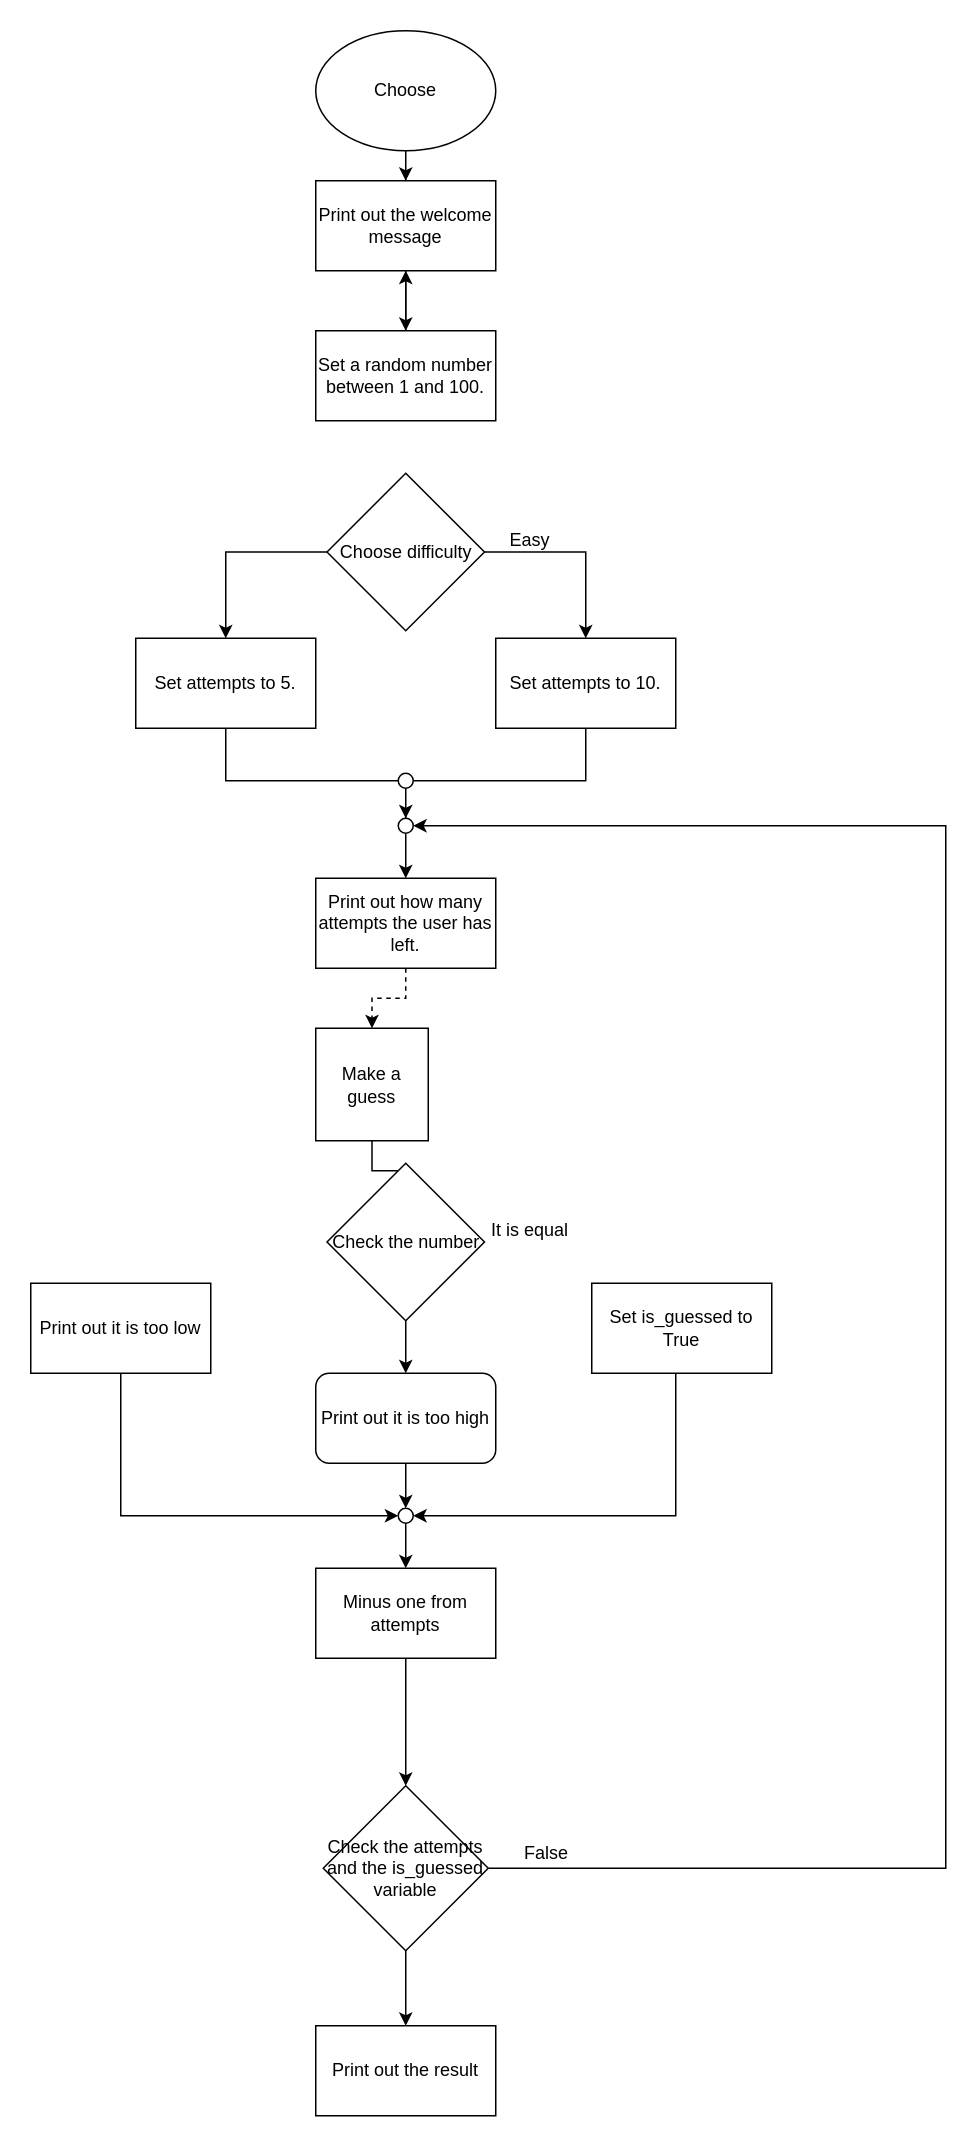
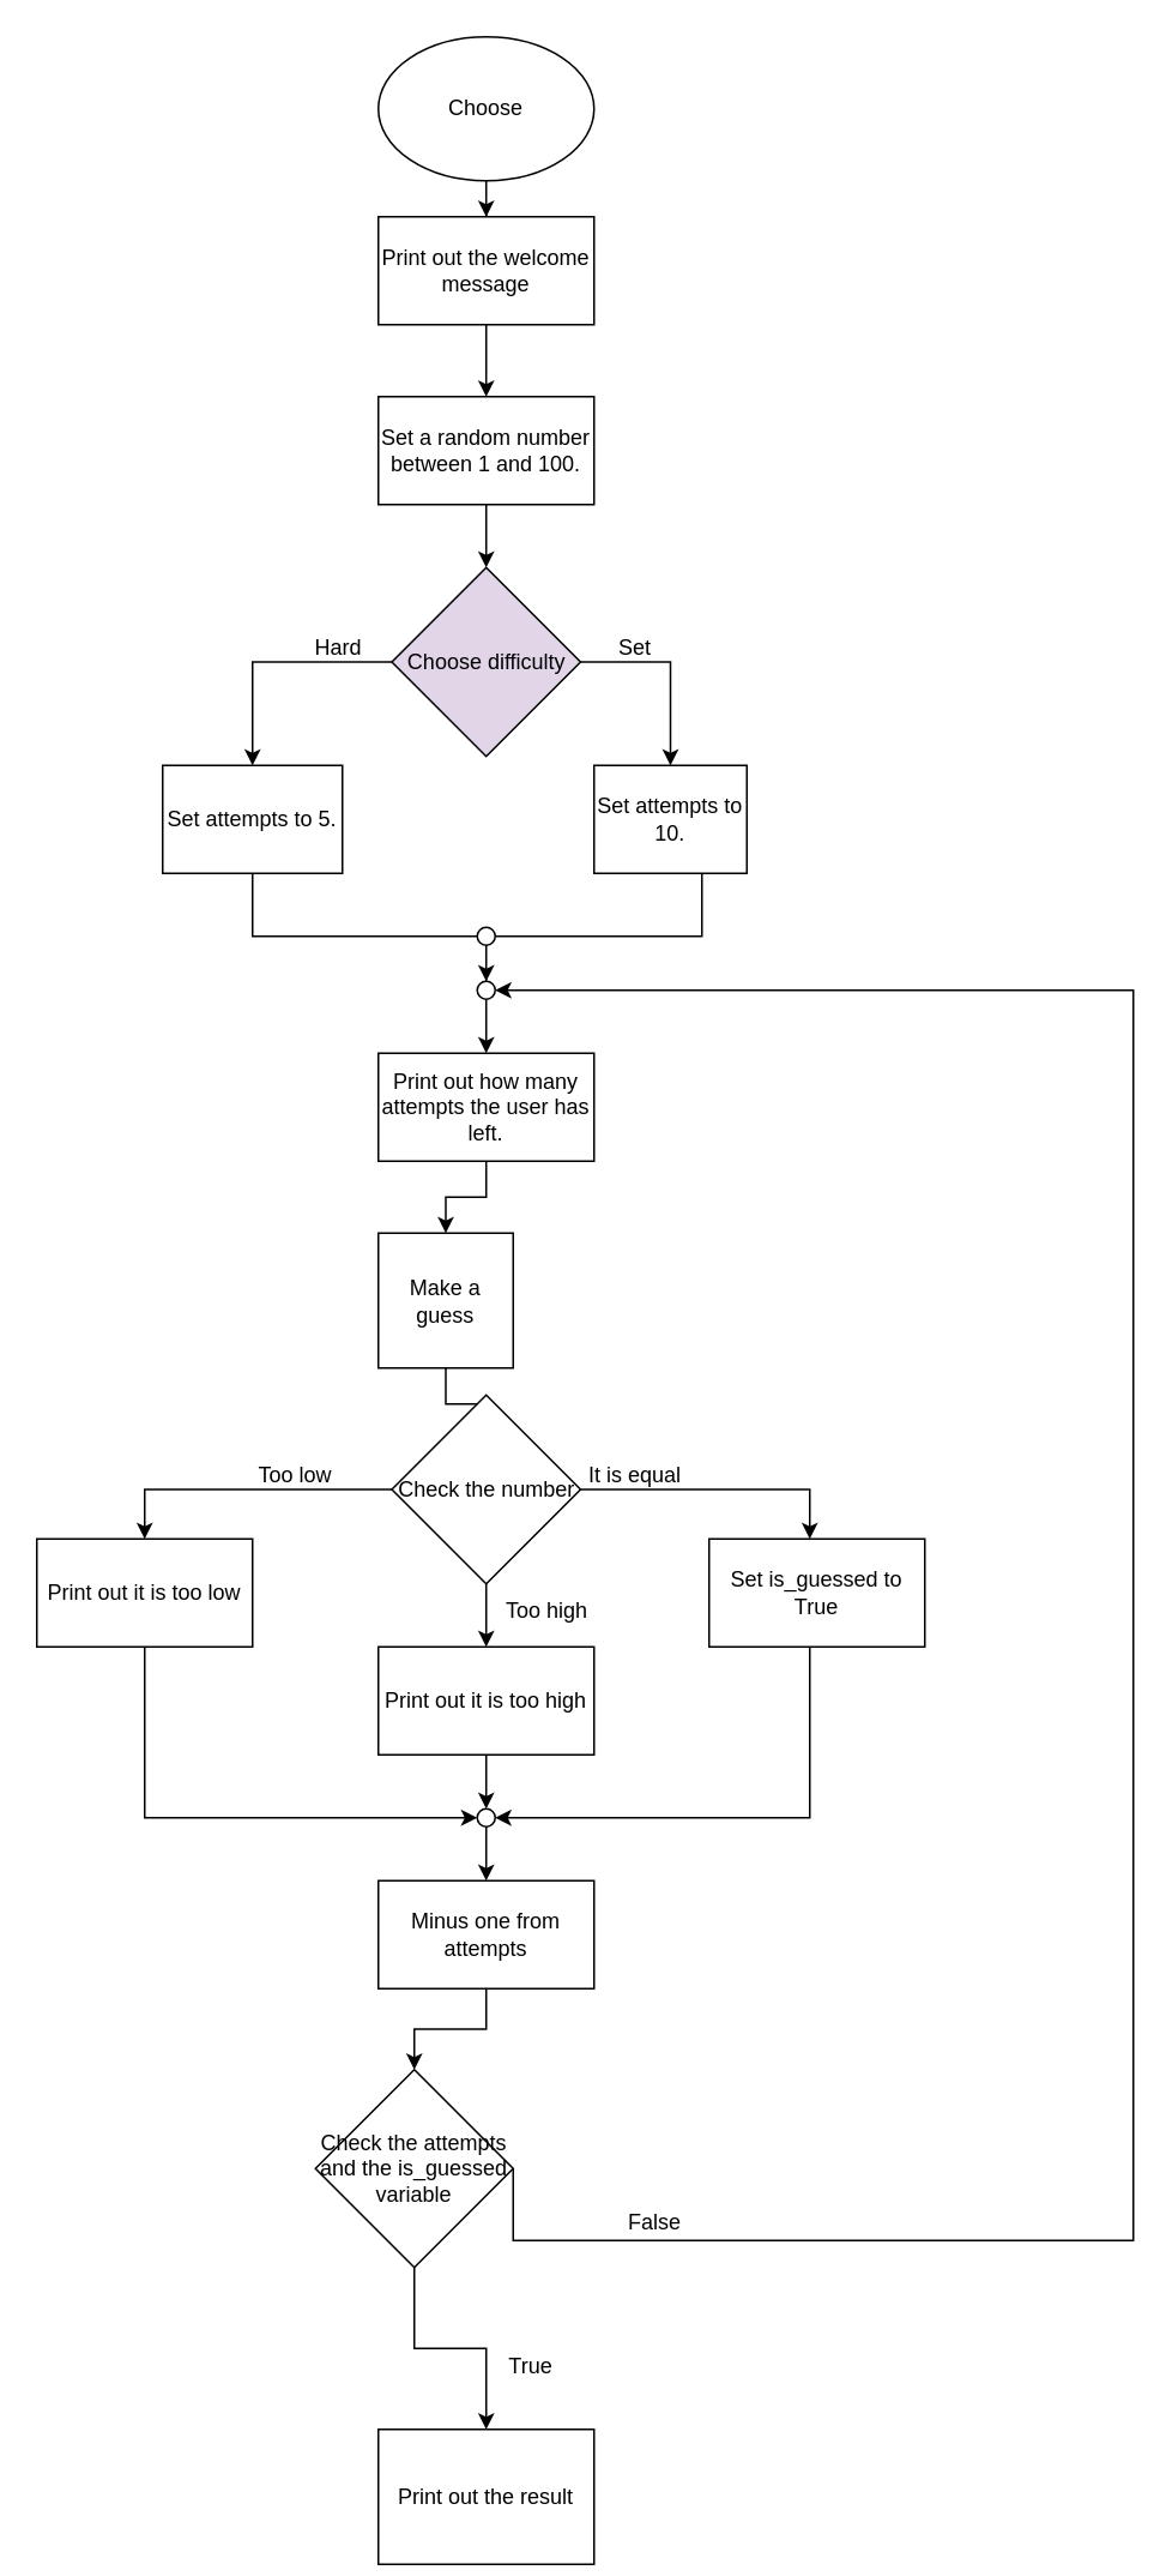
- <mxCell id="36" style="edgeStyle=orthogonalEdgeStyle;rounded=0;orthogonalLoop=1;jettySize=auto;html=1;" edge="1" parent="1" source="37" target="5"><mxGeometry relative="1" as="geometry" /></mxCell>
+ <mxCell id="36" style="edgeStyle=orthogonalEdgeStyle;rounded=0;orthogonalLoop=1;jettySize=auto;html=1;entryX=0.5;entryY=0;entryDx=0;entryDy=0;" edge="1" parent="1" source="37" target="10"><mxGeometry relative="1" as="geometry" /></mxCell>
+ <mxCell id="13" value="Hard" style="text;html=1;strokeColor=none;fillColor=none;align=center;verticalAlign=middle;whiteSpace=wrap;rounded=0;" vertex="1" parent="1"><mxGeometry x="157.5" y="345" width="60" height="30" as="geometry" /></mxCell>
- <mxCell id="14" value="Easy" style="text;html=1;strokeColor=none;fillColor=none;align=center;verticalAlign=middle;whiteSpace=wrap;rounded=0;" vertex="1" parent="1"><mxGeometry x="322.5" y="345" width="60" height="30" as="geometry" /></mxCell>
+ <mxCell id="14" value="Set" style="text;html=1;strokeColor=none;fillColor=none;align=center;verticalAlign=middle;whiteSpace=wrap;rounded=0;" vertex="1" parent="1"><mxGeometry x="322.5" y="345" width="60" height="30" as="geometry" /></mxCell>
- <mxCell id="10" value="Choose difficulty" style="rhombus;whiteSpace=wrap;html=1;" vertex="1" parent="1"><mxGeometry x="217.5" y="315" width="105" height="105" as="geometry" /></mxCell>
+ <mxCell id="10" value="Choose difficulty" style="rhombus;whiteSpace=wrap;html=1;fillColor=#e1d5e7;" vertex="1" parent="1"><mxGeometry x="217.5" y="315" width="105" height="105" as="geometry" /></mxCell>
- <mxCell id="12" value="Set attempts to 5." style="rounded=0;whiteSpace=wrap;html=1;" vertex="1" parent="1"><mxGeometry x="90" y="425" width="120" height="60" as="geometry" /></mxCell>
+ <mxCell id="12" value="Set attempts to 5." style="rounded=0;whiteSpace=wrap;html=1;" vertex="1" parent="1"><mxGeometry x="90" y="425" width="100" height="60" as="geometry" /></mxCell>
- <mxCell id="7" value="Set attempts to 10." style="rounded=0;whiteSpace=wrap;html=1;" vertex="1" parent="1"><mxGeometry x="330" y="425" width="120" height="60" as="geometry" /></mxCell>
+ <mxCell id="7" value="Set attempts to 10." style="rounded=0;whiteSpace=wrap;html=1;" vertex="1" parent="1"><mxGeometry x="330" y="425" width="85" height="60" as="geometry" /></mxCell>
- <mxCell id="22" style="edgeStyle=orthogonalEdgeStyle;rounded=0;orthogonalLoop=1;jettySize=auto;html=1;entryX=0.5;entryY=0;entryDx=0;entryDy=0;dashed=1;" edge="1" parent="1" source="23" target="18"><mxGeometry relative="1" as="geometry" /></mxCell>
+ <mxCell id="22" style="edgeStyle=orthogonalEdgeStyle;rounded=0;orthogonalLoop=1;jettySize=auto;html=1;entryX=0.5;entryY=0;entryDx=0;entryDy=0;" edge="1" parent="1" source="23" target="18"><mxGeometry relative="1" as="geometry" /></mxCell>
+ <mxCell id="32" value="Too low" style="text;html=1;strokeColor=none;fillColor=none;align=center;verticalAlign=middle;whiteSpace=wrap;rounded=0;" vertex="1" parent="1"><mxGeometry x="110" y="805" width="107.5" height="30" as="geometry" /></mxCell>
+ <mxCell id="27" style="edgeStyle=orthogonalEdgeStyle;rounded=0;orthogonalLoop=1;jettySize=auto;html=1;exitX=0;exitY=0.5;exitDx=0;exitDy=0;entryX=0.5;entryY=0;entryDx=0;entryDy=0;" edge="1" parent="1" source="29" target="39"><mxGeometry relative="1" as="geometry" /></mxCell>
+ <mxCell id="26" style="edgeStyle=orthogonalEdgeStyle;rounded=0;orthogonalLoop=1;jettySize=auto;html=1;" edge="1" parent="1" source="29" target="25"><mxGeometry relative="1" as="geometry"><Array as="points"><mxPoint x="450" y="827" /></Array></mxGeometry></mxCell>
+ <mxCell id="42" value="Too high" style="text;html=1;strokeColor=none;fillColor=none;align=center;verticalAlign=middle;whiteSpace=wrap;rounded=0;" vertex="1" parent="1"><mxGeometry x="250" y="880" width="107.5" height="30" as="geometry" /></mxCell>
- <mxCell id="41" value="Print out it is too high" style="whiteSpace=wrap;html=1;rounded=1;" vertex="1" parent="1"><mxGeometry x="210" y="915" width="120" height="60" as="geometry" /></mxCell>
+ <mxCell id="41" value="Print out it is too high" style="whiteSpace=wrap;html=1;" vertex="1" parent="1"><mxGeometry x="210" y="915" width="120" height="60" as="geometry" /></mxCell>
- <mxCell id="44" value="Check the attempts and the is_guessed variable" style="rhombus;whiteSpace=wrap;html=1;" vertex="1" parent="1"><mxGeometry x="215" y="1190" width="110" height="110" as="geometry" /></mxCell>
+ <mxCell id="44" value="Check the attempts and the is_guessed variable" style="rhombus;whiteSpace=wrap;html=1;" vertex="1" parent="1"><mxGeometry x="175" y="1150" width="110" height="110" as="geometry" /></mxCell>
+ <mxCell id="47" value="True" style="text;html=1;strokeColor=none;fillColor=none;align=center;verticalAlign=middle;whiteSpace=wrap;rounded=0;" vertex="1" parent="1"><mxGeometry x="265" y="1300" width="60" height="30" as="geometry" /></mxCell>
- <mxCell id="46" value="Print out the result" style="rounded=0;whiteSpace=wrap;html=1;" vertex="1" parent="1"><mxGeometry x="210" y="1350" width="120" height="60" as="geometry" /></mxCell>
+ <mxCell id="46" value="Print out the result" style="rounded=0;whiteSpace=wrap;html=1;" vertex="1" parent="1"><mxGeometry x="210" y="1350" width="120" height="75" as="geometry" /></mxCell>
